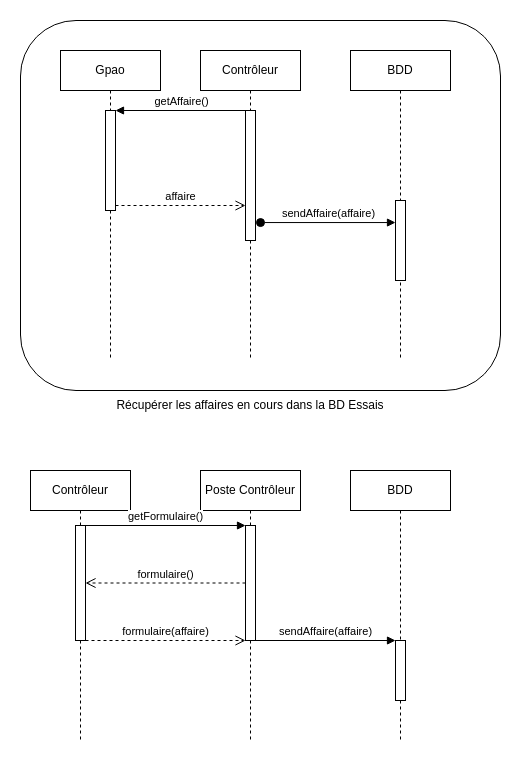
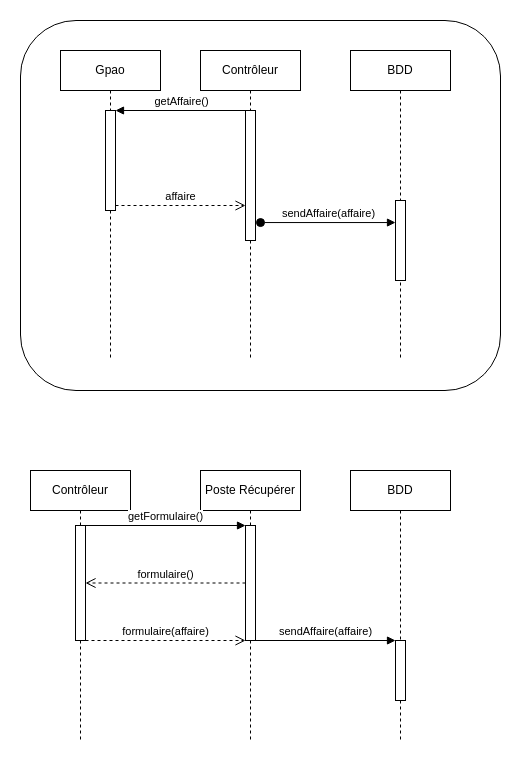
- <mxCell id="12" value="Récupérer les affaires en cours dans la BD Essais" style="text;html=1;strokeColor=none;fillColor=none;align=center;verticalAlign=middle;whiteSpace=wrap;rounded=0;" vertex="1" parent="1"><mxGeometry x="105" y="390" width="290" height="30" as="geometry" /></mxCell>
- <mxCell id="15" value="Poste Contrôleur" style="shape=rect;html=1;whiteSpace=wrap;align=center;fillColor=none;" vertex="1" parent="1"><mxGeometry x="200" y="470" width="100" height="40" as="geometry" /></mxCell>
+ <mxCell id="15" value="Poste Récupérer" style="shape=rect;html=1;whiteSpace=wrap;align=center;fillColor=none;" vertex="1" parent="1"><mxGeometry x="200" y="470" width="100" height="40" as="geometry" /></mxCell>
